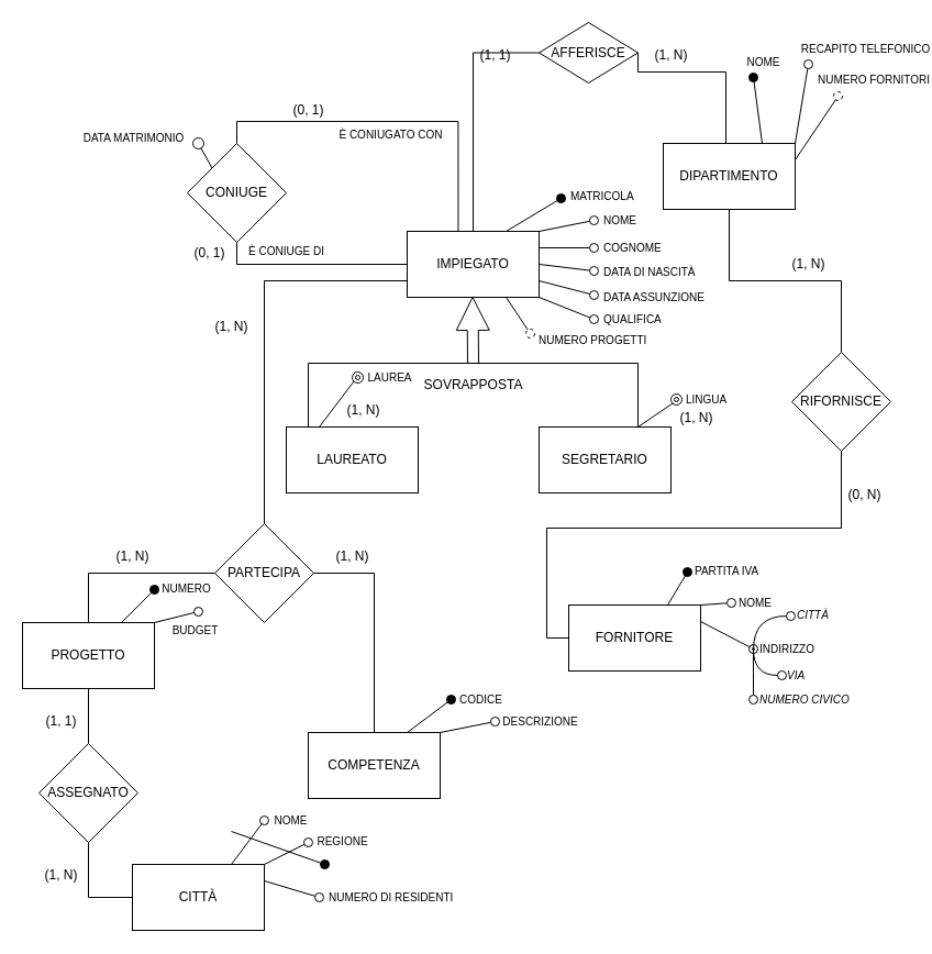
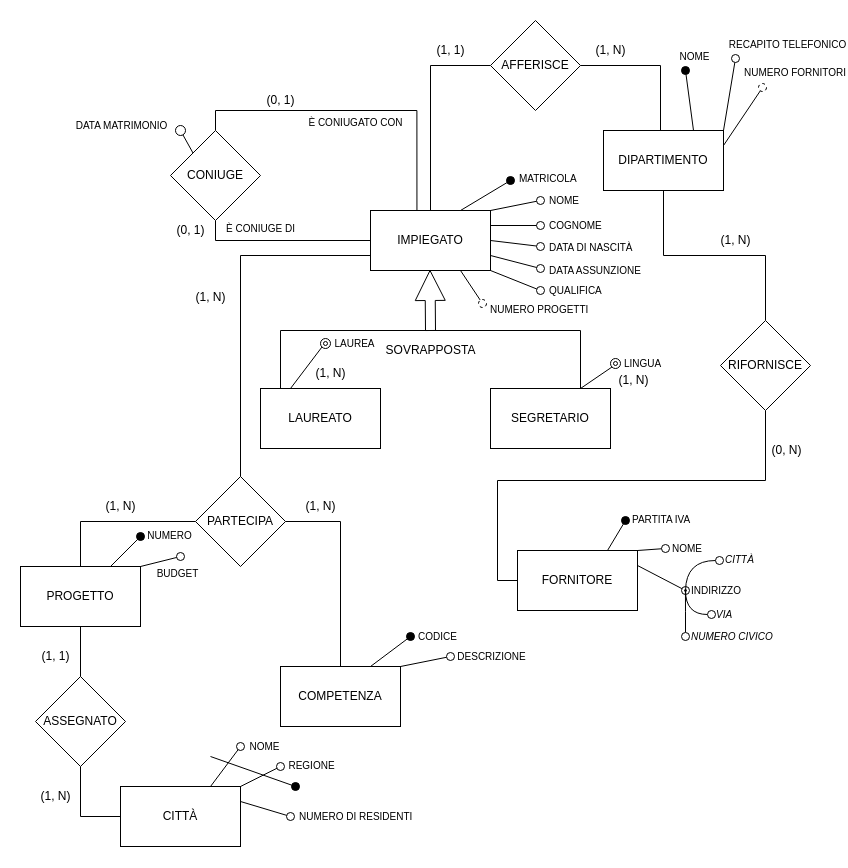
- <mxCell id="27" value="AFFERISCE" style="rhombus;whiteSpace=wrap;html=1;" vertex="1" parent="1"><mxGeometry x="490" y="20" width="90" height="55" as="geometry" /></mxCell>
+ <mxCell id="27" value="AFFERISCE" style="rhombus;whiteSpace=wrap;html=1;" vertex="1" parent="1"><mxGeometry x="490" width="90" height="90" as="geometry" y="20" /></mxCell>
